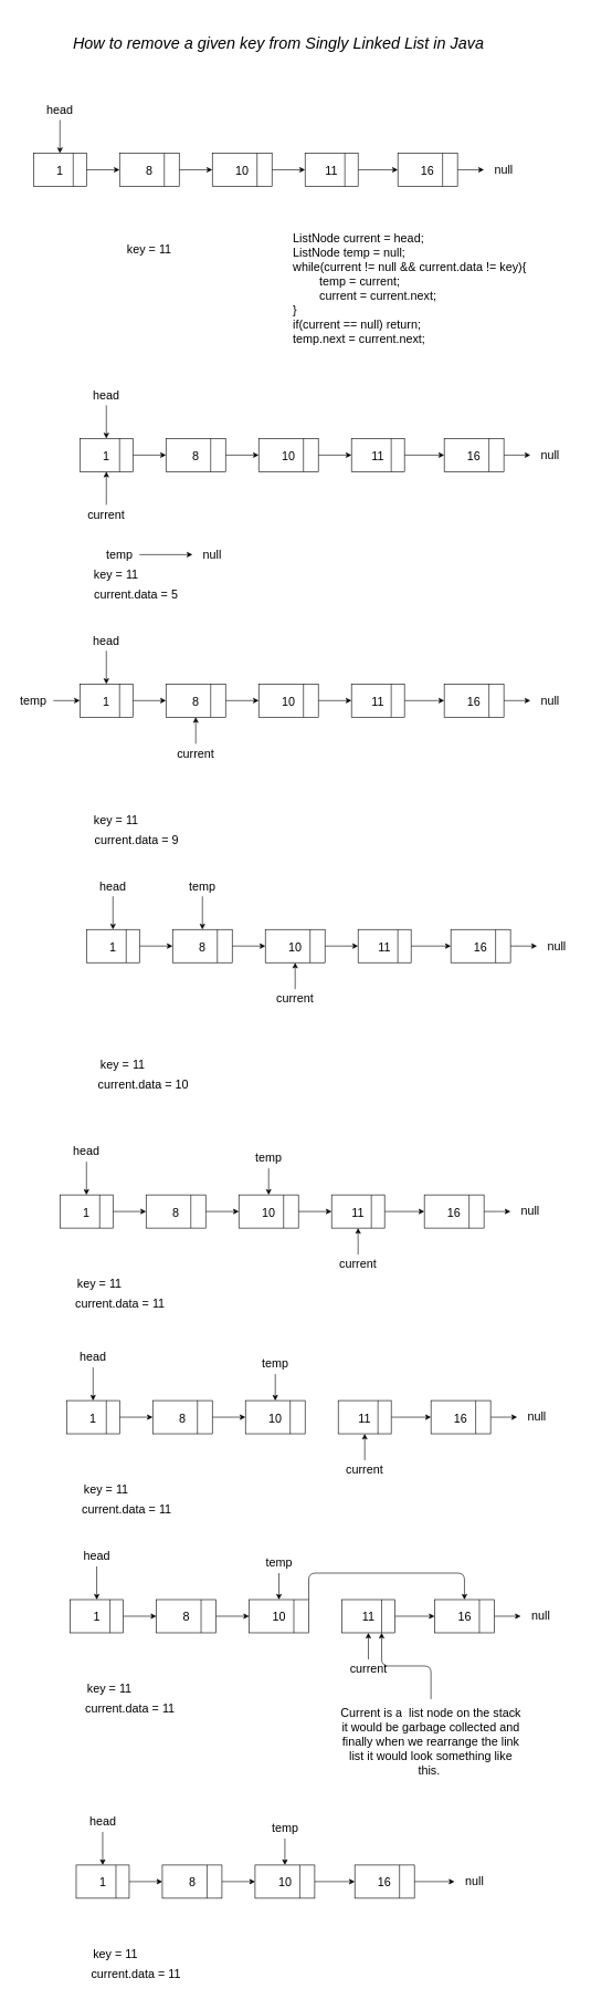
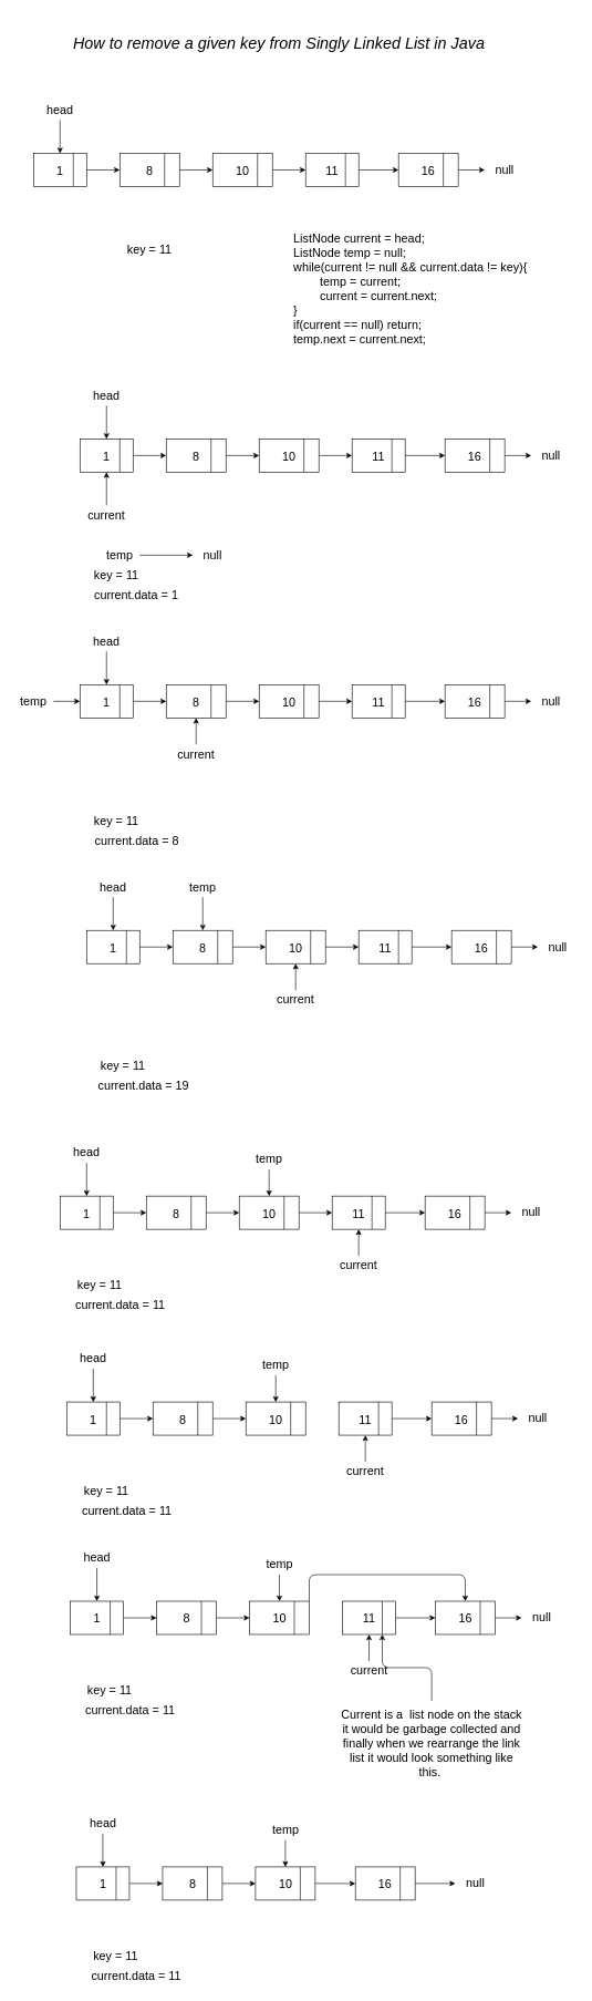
- <mxCell id="44" value="current.data = 5" style="text;html=1;strokeColor=none;fillColor=none;align=center;verticalAlign=middle;whiteSpace=wrap;rounded=0;fontSize=18;" vertex="1" parent="1"><mxGeometry x="130" y="880" width="150" height="30" as="geometry" /></mxCell>
+ <mxCell id="44" value="current.data = 1" style="text;html=1;strokeColor=none;fillColor=none;align=center;verticalAlign=middle;whiteSpace=wrap;rounded=0;fontSize=18;" vertex="1" parent="1"><mxGeometry x="130" y="880" width="150" height="30" as="geometry" /></mxCell>
- <mxCell id="69" value="current.data = 9" style="text;html=1;strokeColor=none;fillColor=none;align=center;verticalAlign=middle;whiteSpace=wrap;rounded=0;fontSize=18;" vertex="1" parent="1"><mxGeometry x="131" y="1250" width="150" height="30" as="geometry" /></mxCell>
+ <mxCell id="69" value="current.data = 8" style="text;html=1;strokeColor=none;fillColor=none;align=center;verticalAlign=middle;whiteSpace=wrap;rounded=0;fontSize=18;" vertex="1" parent="1"><mxGeometry x="131" y="1250" width="150" height="30" as="geometry" /></mxCell>
- <mxCell id="93" value="current.data = 10" style="text;html=1;strokeColor=none;fillColor=none;align=center;verticalAlign=middle;whiteSpace=wrap;rounded=0;fontSize=18;" vertex="1" parent="1"><mxGeometry x="141" y="1620" width="150" height="30" as="geometry" /></mxCell>
+ <mxCell id="93" value="current.data = 19" style="text;html=1;strokeColor=none;fillColor=none;align=center;verticalAlign=middle;whiteSpace=wrap;rounded=0;fontSize=18;" vertex="1" parent="1"><mxGeometry x="141" y="1620" width="150" height="30" as="geometry" /></mxCell>
